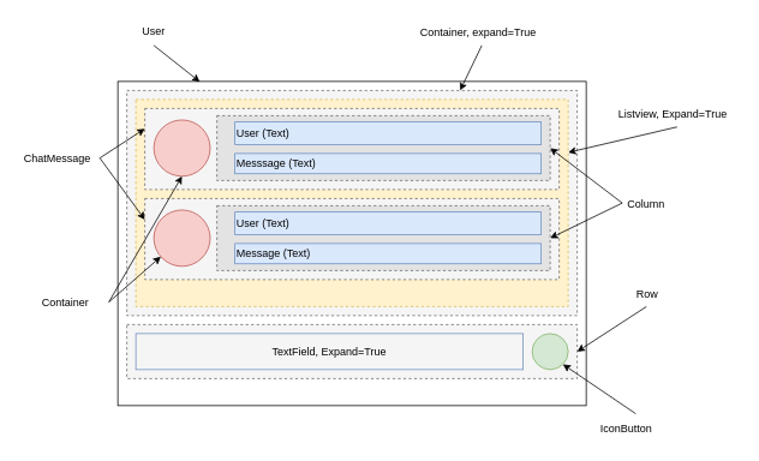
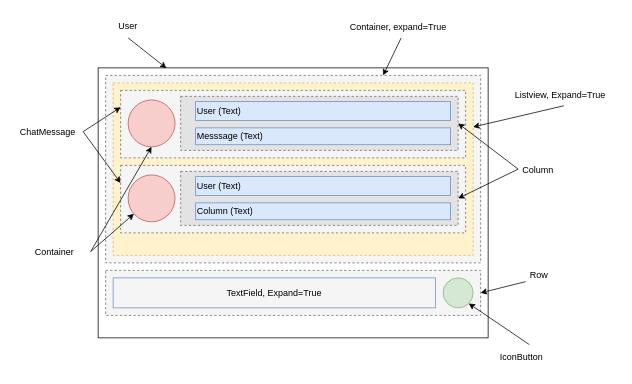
- <mxCell id="31" value="Message (Text)" style="rounded=0;whiteSpace=wrap;html=1;align=left;fillColor=#dae8fc;strokeColor=#6c8ebf;" vertex="1" parent="1"><mxGeometry x="260" y="270" width="340" height="22.5" as="geometry" /></mxCell>
+ <mxCell id="31" value="Column (Text)" style="rounded=0;whiteSpace=wrap;html=1;align=left;fillColor=#dae8fc;strokeColor=#6c8ebf;" vertex="1" parent="1"><mxGeometry x="260" y="270" width="340" height="22.5" as="geometry" /></mxCell>
- <mxCell id="13" value="Row" style="text;strokeColor=none;fillColor=none;align=left;verticalAlign=middle;spacingLeft=4;spacingRight=4;overflow=hidden;points=[[0,0.5],[1,0.5]];portConstraint=eastwest;rotatable=0;dashed=1;" vertex="1" parent="1"><mxGeometry x="700" y="310" width="80" height="30" as="geometry" /></mxCell>
+ <mxCell id="13" value="Row" style="text;strokeColor=none;fillColor=none;align=left;verticalAlign=middle;spacingLeft=4;spacingRight=4;overflow=hidden;points=[[0,0.5],[1,0.5]];portConstraint=eastwest;rotatable=0;dashed=1;" vertex="1" parent="1"><mxGeometry x="700" y="350" width="80" height="30" as="geometry" /></mxCell>
